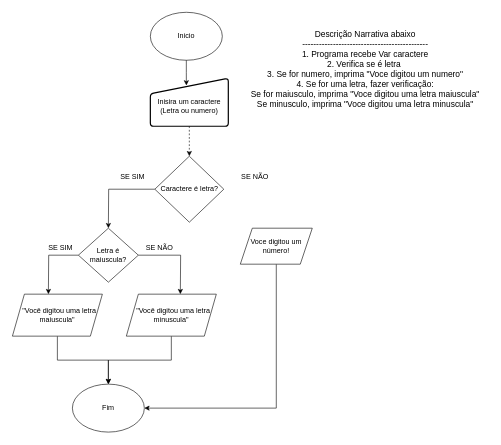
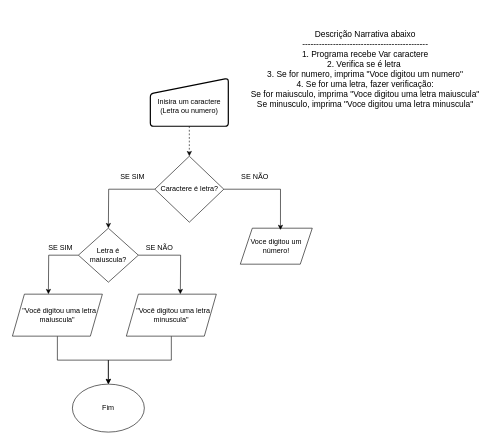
- <mxCell id="2" value="Inicio" style="ellipse;whiteSpace=wrap;html=1;" vertex="1" parent="1"><mxGeometry x="250" y="20" width="120" height="80" as="geometry" /></mxCell>
- <mxCell id="5" style="edgeStyle=orthogonalEdgeStyle;rounded=0;orthogonalLoop=1;jettySize=auto;html=1;entryX=0.462;entryY=0.15;entryDx=0;entryDy=0;entryPerimeter=0;" edge="1" parent="1" source="2" target="4"><mxGeometry relative="1" as="geometry" /></mxCell>
+ <mxCell id="10" style="edgeStyle=orthogonalEdgeStyle;rounded=0;orthogonalLoop=1;jettySize=auto;html=1;entryX=0.558;entryY=0.05;entryDx=0;entryDy=0;entryPerimeter=0;" edge="1" parent="1" source="7" target="9"><mxGeometry relative="1" as="geometry" /></mxCell>
- <mxCell id="8" style="edgeStyle=orthogonalEdgeStyle;rounded=0;orthogonalLoop=1;jettySize=auto;html=1;entryX=1;entryY=0.5;entryDx=0;entryDy=0;" edge="1" parent="1" source="9" target="22"><mxGeometry relative="1" as="geometry"><Array as="points"><mxPoint x="460" y="680" /></Array></mxGeometry></mxCell>
